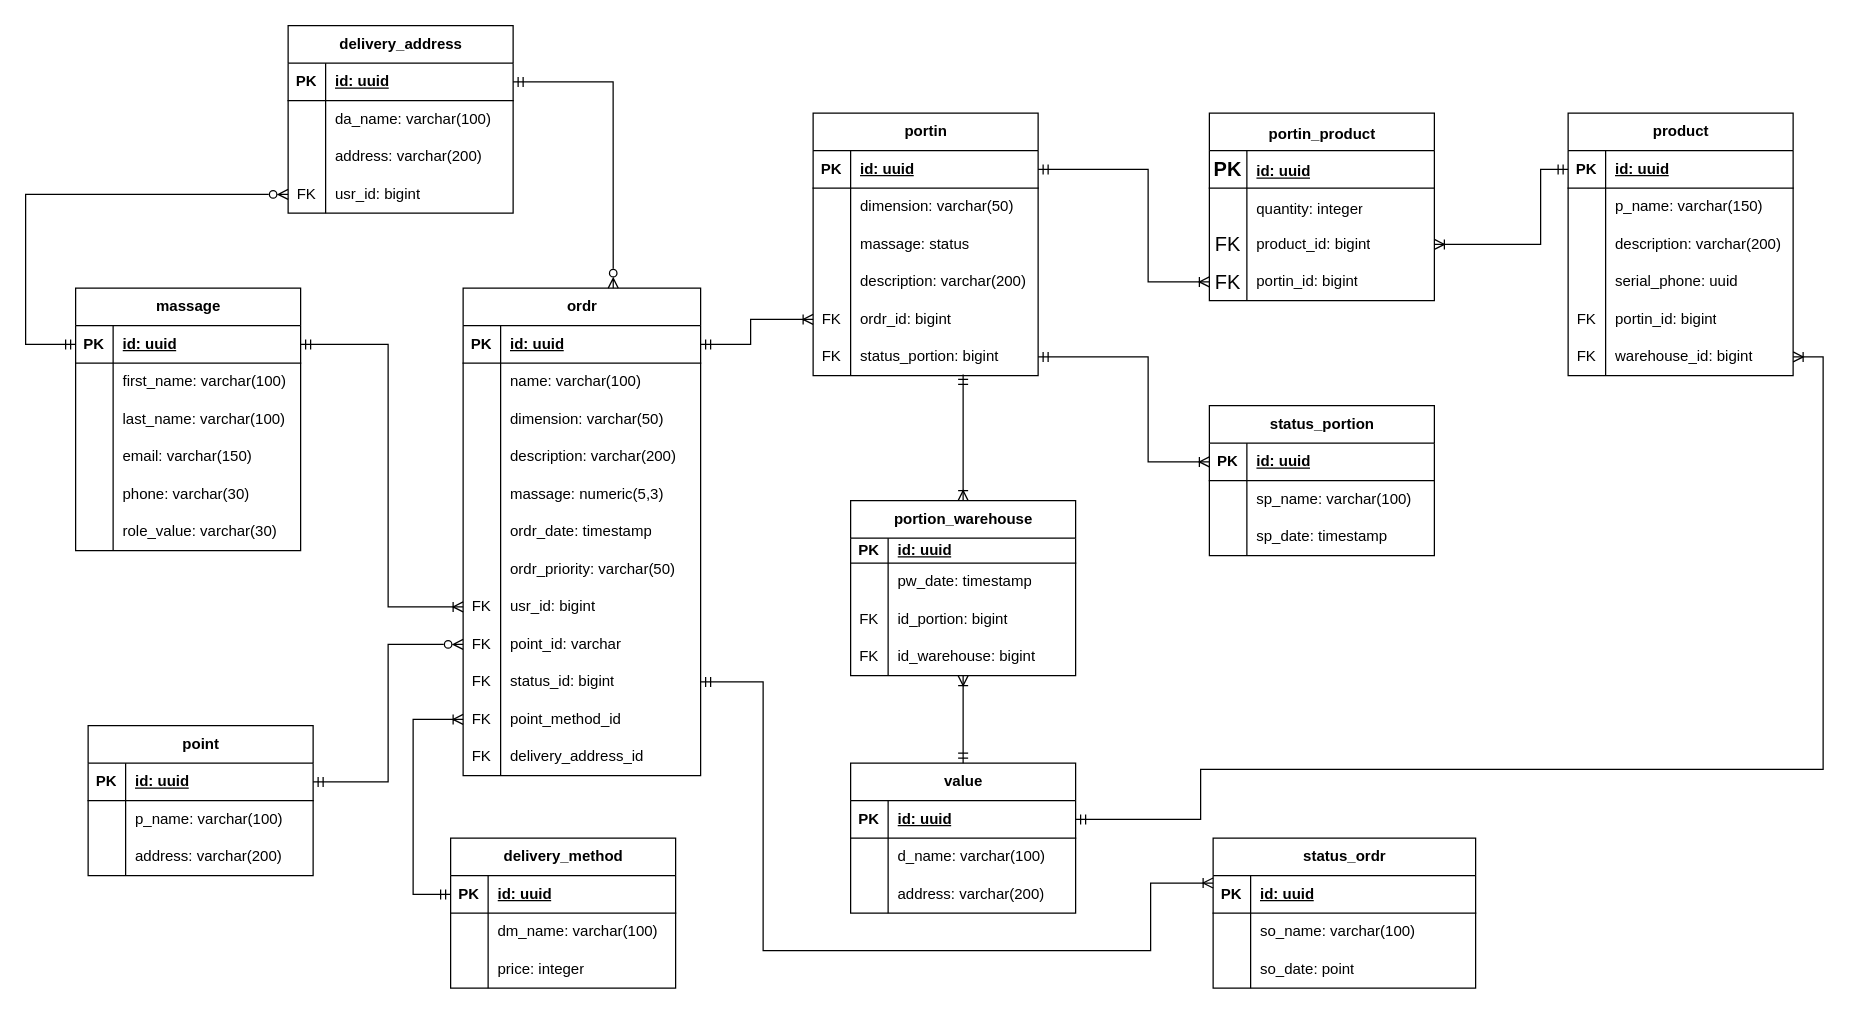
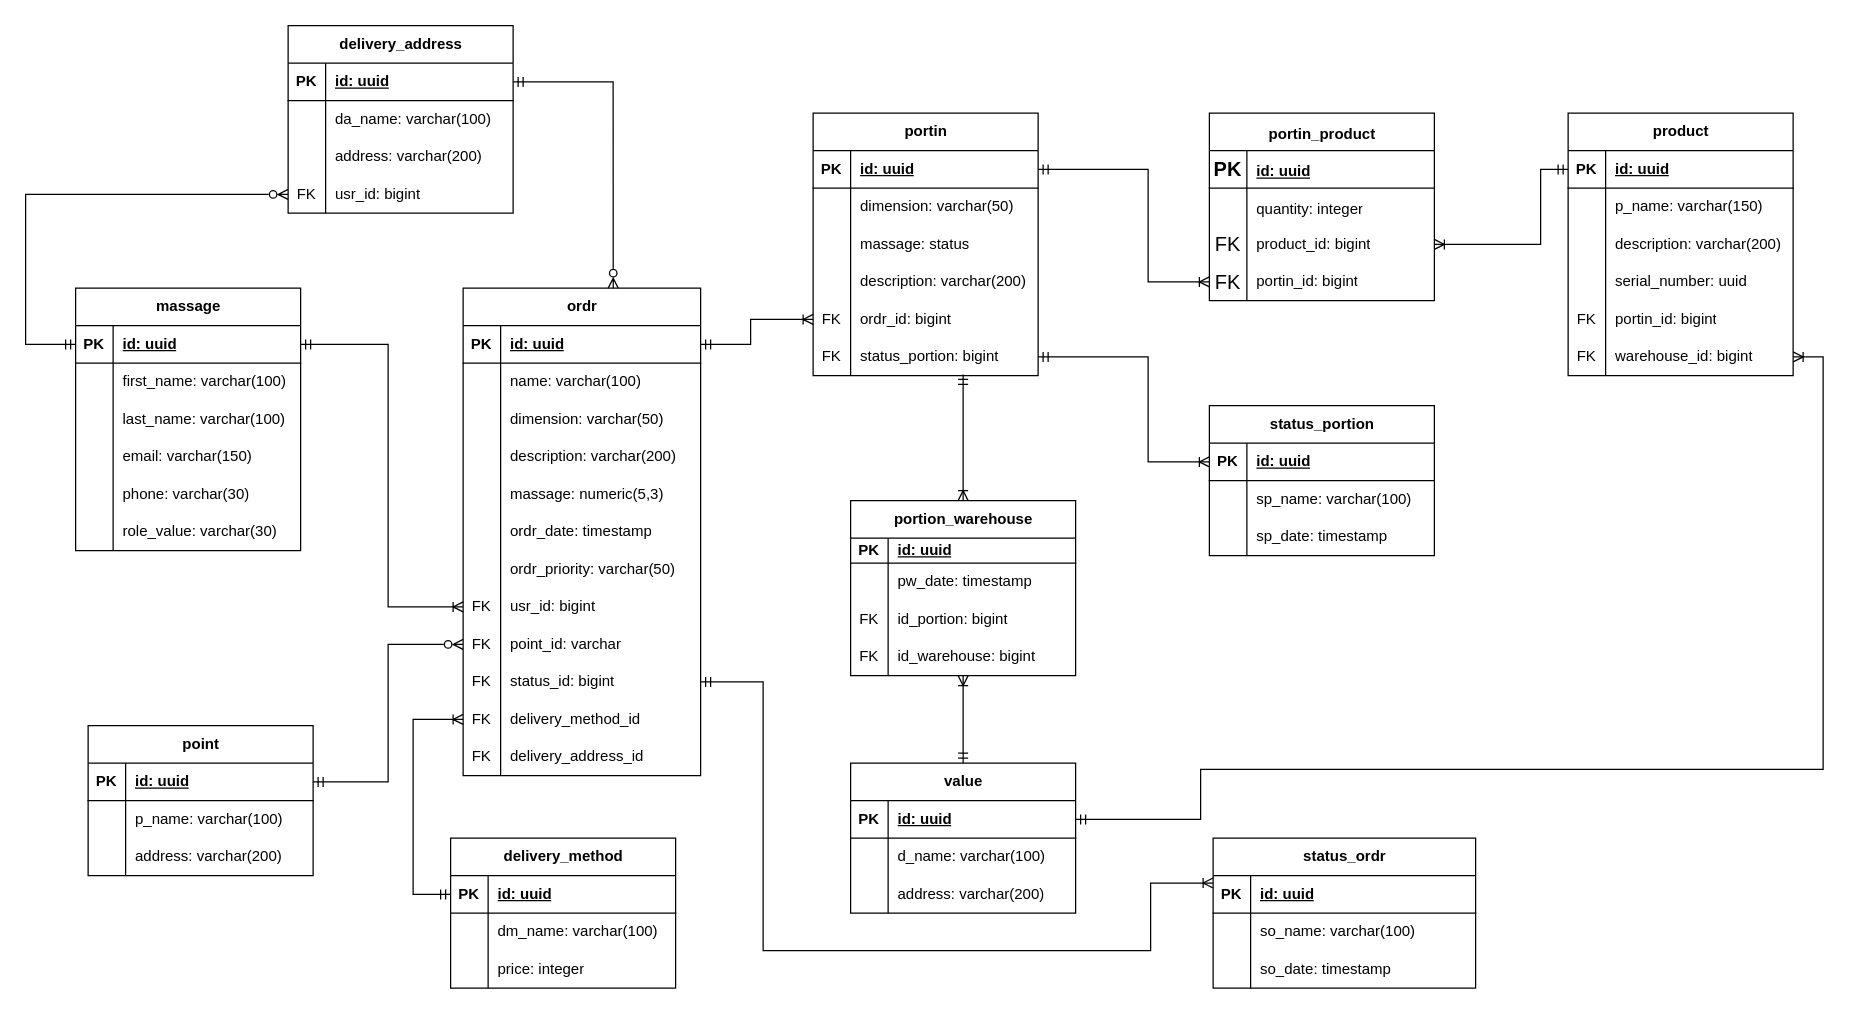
- <mxCell id="89" value="serial_phone: uuid&amp;nbsp;" style="shape=partialRectangle;connectable=0;fillColor=none;top=0;left=0;bottom=0;right=0;align=left;spacingLeft=6;overflow=hidden;whiteSpace=wrap;html=1;" parent="87" vertex="1"><mxGeometry x="30" width="150" height="30" as="geometry"><mxRectangle width="150" height="30" as="alternateBounds" /></mxGeometry></mxCell>
+ <mxCell id="89" value="serial_number: uuid&amp;nbsp;" style="shape=partialRectangle;connectable=0;fillColor=none;top=0;left=0;bottom=0;right=0;align=left;spacingLeft=6;overflow=hidden;whiteSpace=wrap;html=1;" parent="87" vertex="1"><mxGeometry x="30" width="150" height="30" as="geometry"><mxRectangle width="150" height="30" as="alternateBounds" /></mxGeometry></mxCell>
- <mxCell id="54" value="point_method_id" style="shape=partialRectangle;connectable=0;fillColor=none;top=0;left=0;bottom=0;right=0;align=left;spacingLeft=6;overflow=hidden;whiteSpace=wrap;html=1;" parent="52" vertex="1"><mxGeometry x="30" width="160" height="30" as="geometry"><mxRectangle width="160" height="30" as="alternateBounds" /></mxGeometry></mxCell>
+ <mxCell id="54" value="delivery_method_id" style="shape=partialRectangle;connectable=0;fillColor=none;top=0;left=0;bottom=0;right=0;align=left;spacingLeft=6;overflow=hidden;whiteSpace=wrap;html=1;" parent="52" vertex="1"><mxGeometry x="30" width="160" height="30" as="geometry"><mxRectangle width="160" height="30" as="alternateBounds" /></mxGeometry></mxCell>
- <mxCell id="129" value="so_date: point" style="shape=partialRectangle;connectable=0;fillColor=none;top=0;left=0;bottom=0;right=0;align=left;spacingLeft=6;overflow=hidden;whiteSpace=wrap;html=1;" parent="127" vertex="1"><mxGeometry x="30" width="180" height="30" as="geometry"><mxRectangle width="180" height="30" as="alternateBounds" /></mxGeometry></mxCell>
+ <mxCell id="129" value="so_date: timestamp" style="shape=partialRectangle;connectable=0;fillColor=none;top=0;left=0;bottom=0;right=0;align=left;spacingLeft=6;overflow=hidden;whiteSpace=wrap;html=1;" parent="127" vertex="1"><mxGeometry x="30" width="180" height="30" as="geometry"><mxRectangle width="180" height="30" as="alternateBounds" /></mxGeometry></mxCell>
